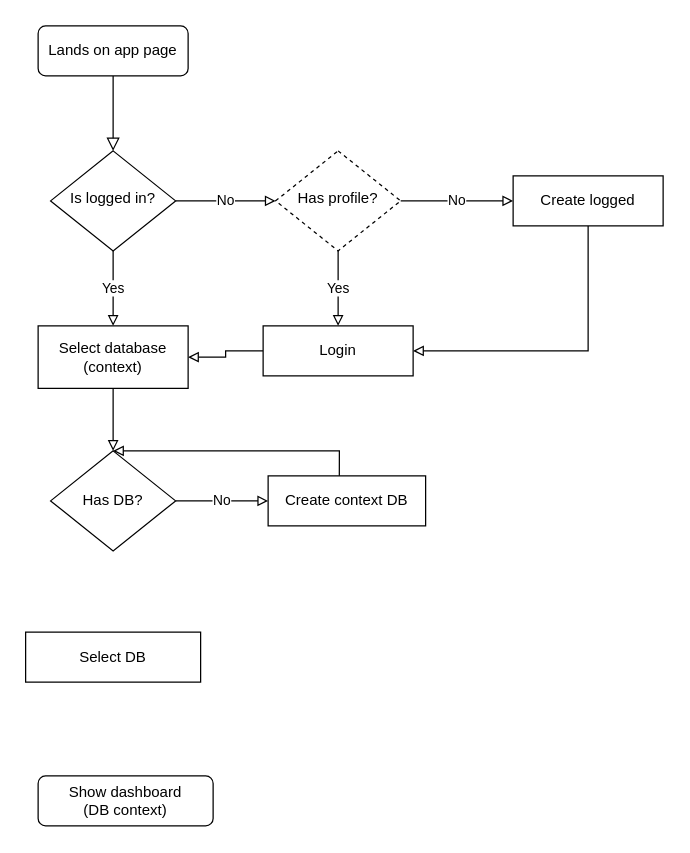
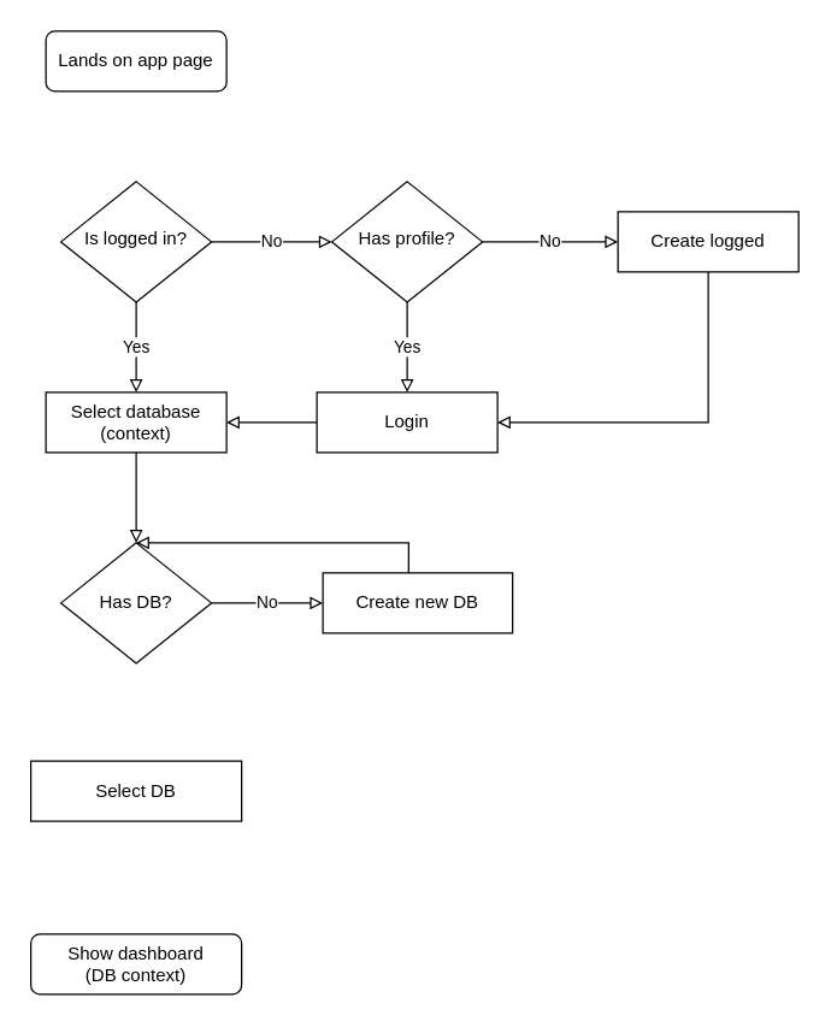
- <mxCell id="2" value="" style="rounded=0;html=1;jettySize=auto;orthogonalLoop=1;fontSize=11;endArrow=block;endFill=0;endSize=8;strokeWidth=1;shadow=0;labelBackgroundColor=none;edgeStyle=orthogonalEdgeStyle;" parent="1" source="3" target="6" edge="1"><mxGeometry relative="1" as="geometry" /></mxCell>
- <mxCell id="9" value="Has profile?" style="rhombus;whiteSpace=wrap;html=1;shadow=0;fontFamily=Helvetica;fontSize=12;align=center;strokeWidth=1;spacing=6;spacingTop=-4;dashed=1;" parent="1" vertex="1"><mxGeometry x="220" y="120" width="100" height="80" as="geometry" /></mxCell>
+ <mxCell id="9" value="Has profile?" style="rhombus;whiteSpace=wrap;html=1;shadow=0;fontFamily=Helvetica;fontSize=12;align=center;strokeWidth=1;spacing=6;spacingTop=-4;" parent="1" vertex="1"><mxGeometry x="220" y="120" width="100" height="80" as="geometry" /></mxCell>
- <mxCell id="15" value="Select database (context)" style="rounded=1;whiteSpace=wrap;html=1;arcSize=0;" parent="1" vertex="1"><mxGeometry x="30" y="260" width="120" height="50" as="geometry" /></mxCell>
+ <mxCell id="15" value="Select database (context)" style="rounded=1;whiteSpace=wrap;html=1;arcSize=0;" parent="1" vertex="1"><mxGeometry x="30" y="260" width="120" height="40" as="geometry" /></mxCell>
- <mxCell id="19" value="Create context DB" style="rounded=0;whiteSpace=wrap;html=1;fontFamily=Helvetica;fontSize=12;fontColor=#000000;align=center;strokeColor=#000000;fillColor=#ffffff;" parent="1" vertex="1"><mxGeometry x="214" y="380" width="126" height="40" as="geometry" /></mxCell>
+ <mxCell id="19" value="Create new DB" style="rounded=0;whiteSpace=wrap;html=1;fontFamily=Helvetica;fontSize=12;fontColor=#000000;align=center;strokeColor=#000000;fillColor=#ffffff;" parent="1" vertex="1"><mxGeometry x="214" y="380" width="126" height="40" as="geometry" /></mxCell>
- <mxCell id="21" value="&lt;div&gt;Show dashboard&lt;/div&gt;&lt;div&gt;(DB context)&lt;br&gt;&lt;/div&gt;" style="rounded=1;whiteSpace=wrap;html=1;fontFamily=Helvetica;fontSize=12;fontColor=#000000;align=center;strokeColor=#000000;fillColor=#ffffff;" parent="1" vertex="1"><mxGeometry x="30" y="620" width="140" height="40" as="geometry" /></mxCell>
+ <mxCell id="21" value="&lt;div&gt;Show dashboard&lt;/div&gt;&lt;div&gt;(DB context)&lt;br&gt;&lt;/div&gt;" style="rounded=1;whiteSpace=wrap;html=1;fontFamily=Helvetica;fontSize=12;fontColor=#000000;align=center;strokeColor=#000000;fillColor=#ffffff;" parent="1" vertex="1"><mxGeometry x="20" y="620" width="140" height="40" as="geometry" /></mxCell>
